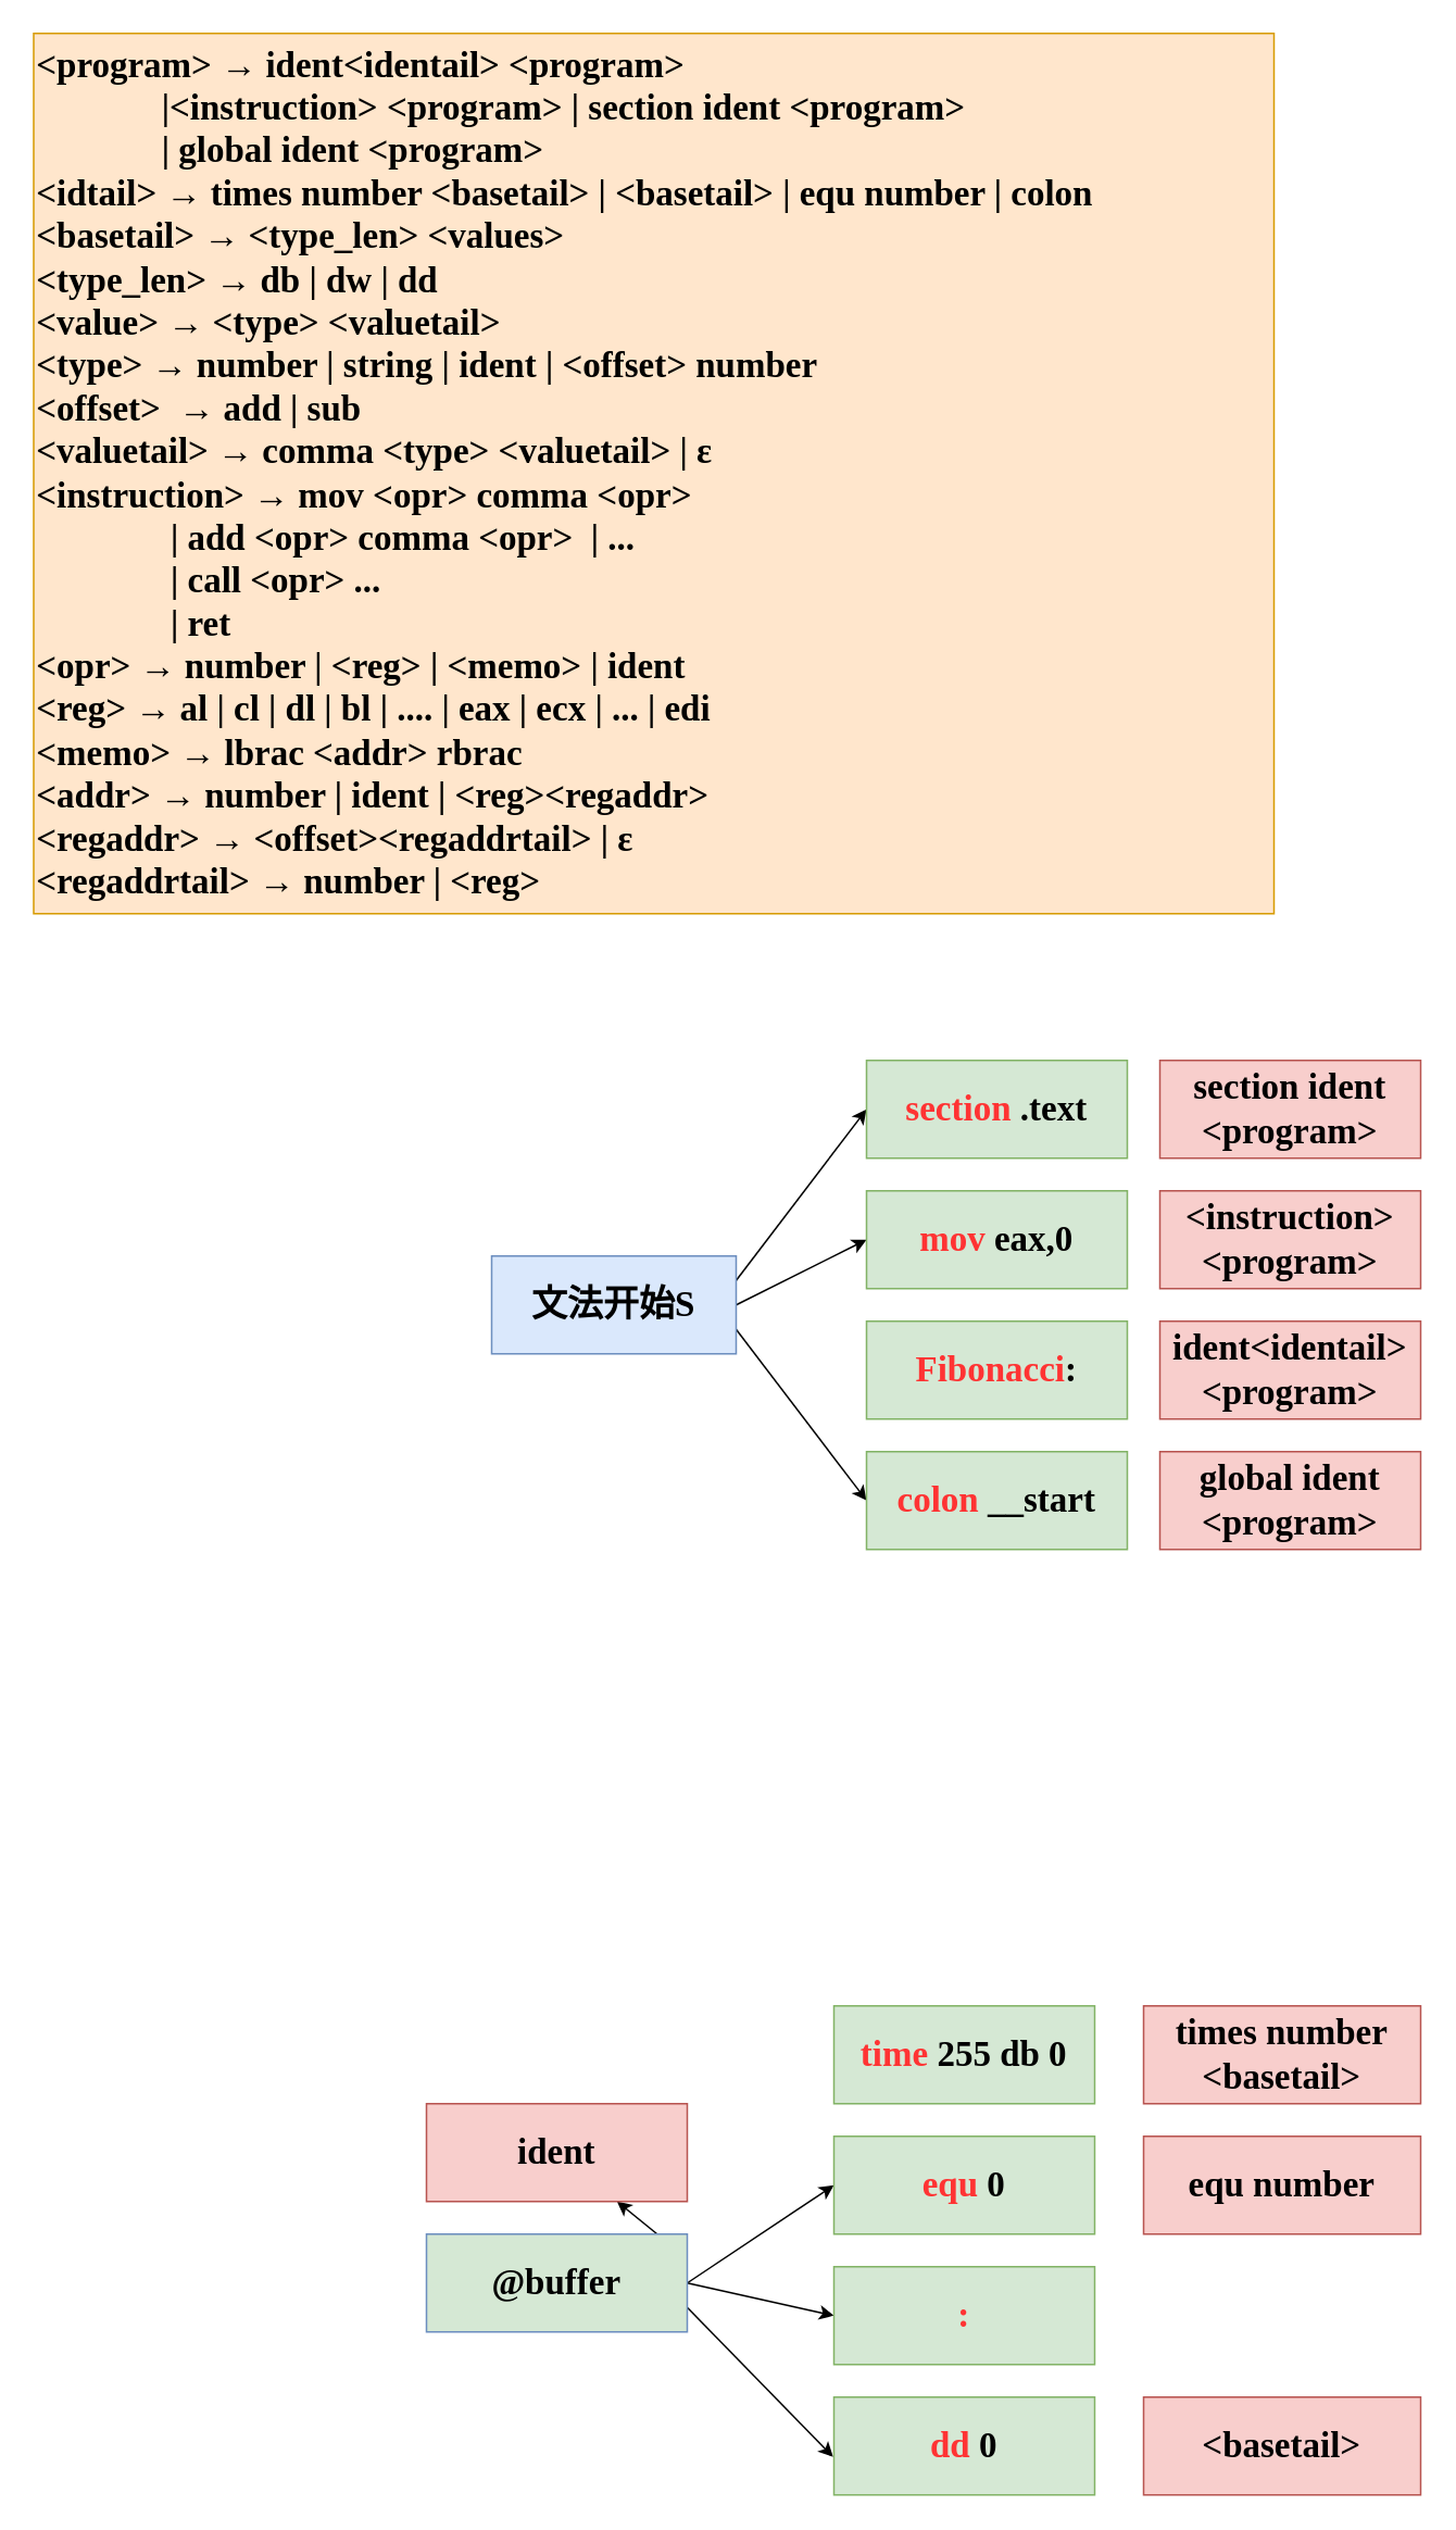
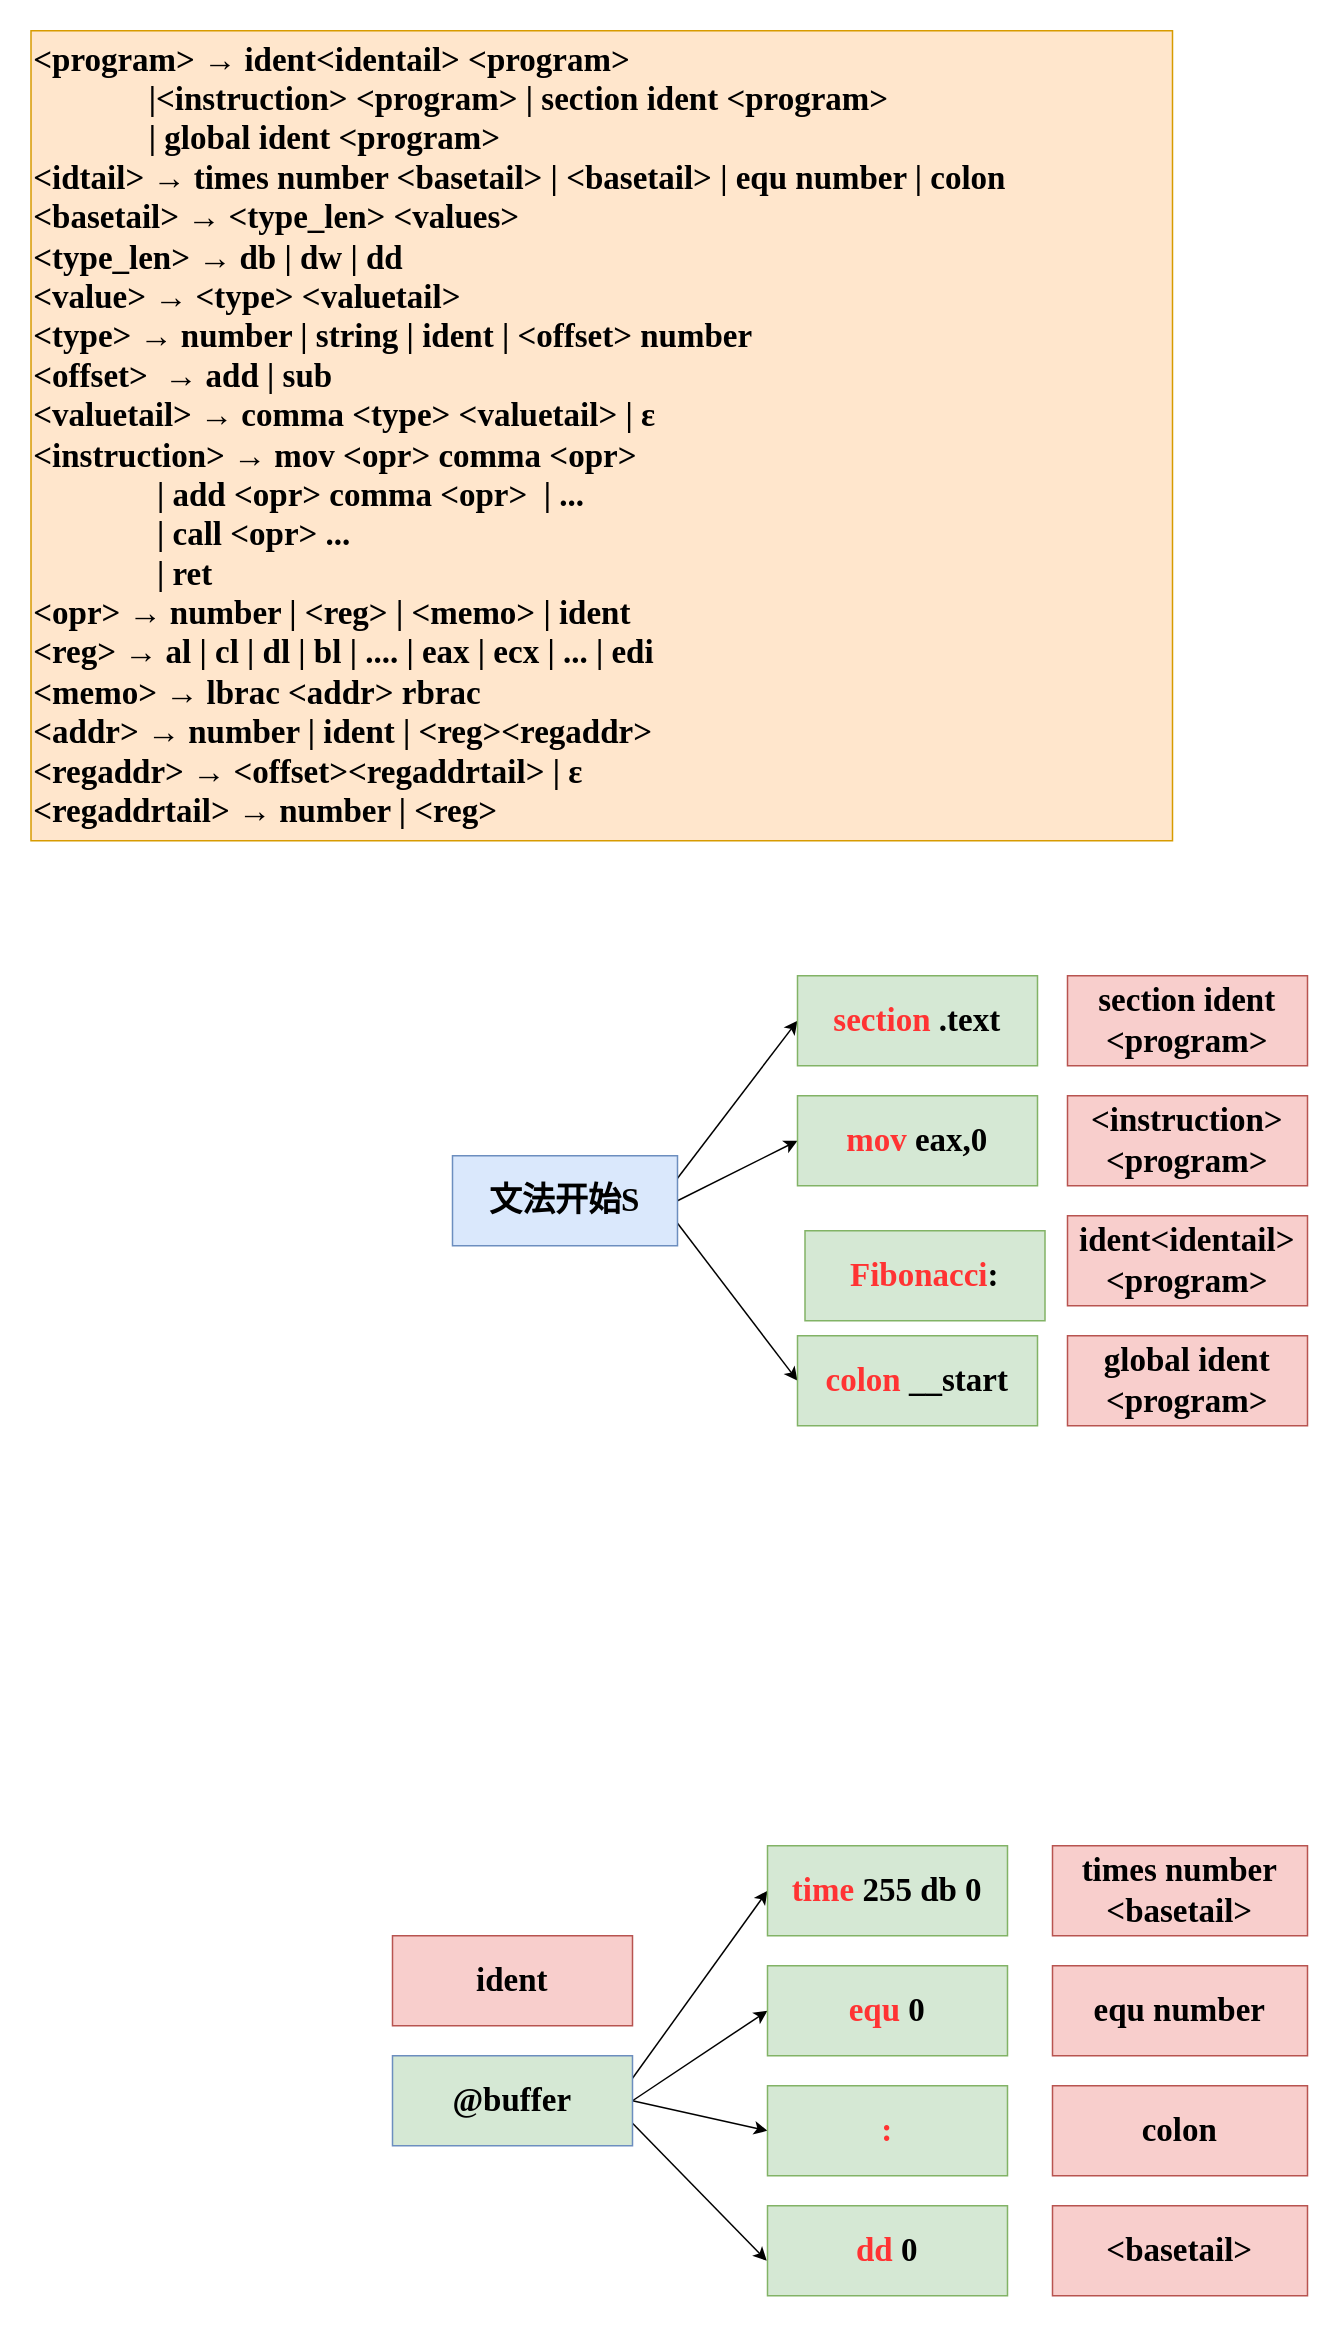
- <mxCell id="9" value="&lt;b&gt;&lt;font face=&quot;Comic Sans MS&quot; style=&quot;font-size: 22px&quot;&gt;&lt;font color=&quot;#ff3333&quot;&gt;Fibonacci&lt;/font&gt;:&lt;/font&gt;&lt;/b&gt;" style="rounded=0;whiteSpace=wrap;html=1;fillColor=#d5e8d4;strokeColor=#82b366;" vertex="1" parent="1"><mxGeometry x="531" y="810" width="160" height="60" as="geometry" /></mxCell>
+ <mxCell id="9" value="&lt;b&gt;&lt;font face=&quot;Comic Sans MS&quot; style=&quot;font-size: 22px&quot;&gt;&lt;font color=&quot;#ff3333&quot;&gt;Fibonacci&lt;/font&gt;:&lt;/font&gt;&lt;/b&gt;" style="rounded=0;whiteSpace=wrap;html=1;fillColor=#d5e8d4;strokeColor=#82b366;" vertex="1" parent="1"><mxGeometry x="536" y="820" width="160" height="60" as="geometry" /></mxCell>
- <mxCell id="15" style="edgeStyle=none;rounded=0;orthogonalLoop=1;jettySize=auto;html=1;exitX=1;exitY=0.25;exitDx=0;exitDy=0;" edge="1" parent="1" source="19" target="20"><mxGeometry relative="1" as="geometry" /></mxCell>
+ <mxCell id="15" style="edgeStyle=none;rounded=0;orthogonalLoop=1;jettySize=auto;html=1;exitX=1;exitY=0.25;exitDx=0;exitDy=0;entryX=0;entryY=0.5;entryDx=0;entryDy=0;" edge="1" parent="1" source="19" target="21"><mxGeometry relative="1" as="geometry" /></mxCell>
+ <mxCell id="27" value="&lt;b&gt;&lt;font face=&quot;Comic Sans MS&quot; style=&quot;font-size: 22px&quot;&gt;colon&lt;/font&gt;&lt;/b&gt;" style="rounded=0;whiteSpace=wrap;html=1;fillColor=#f8cecc;strokeColor=#b85450;" vertex="1" parent="1"><mxGeometry x="701" y="1390" width="170" height="60" as="geometry" /></mxCell>
